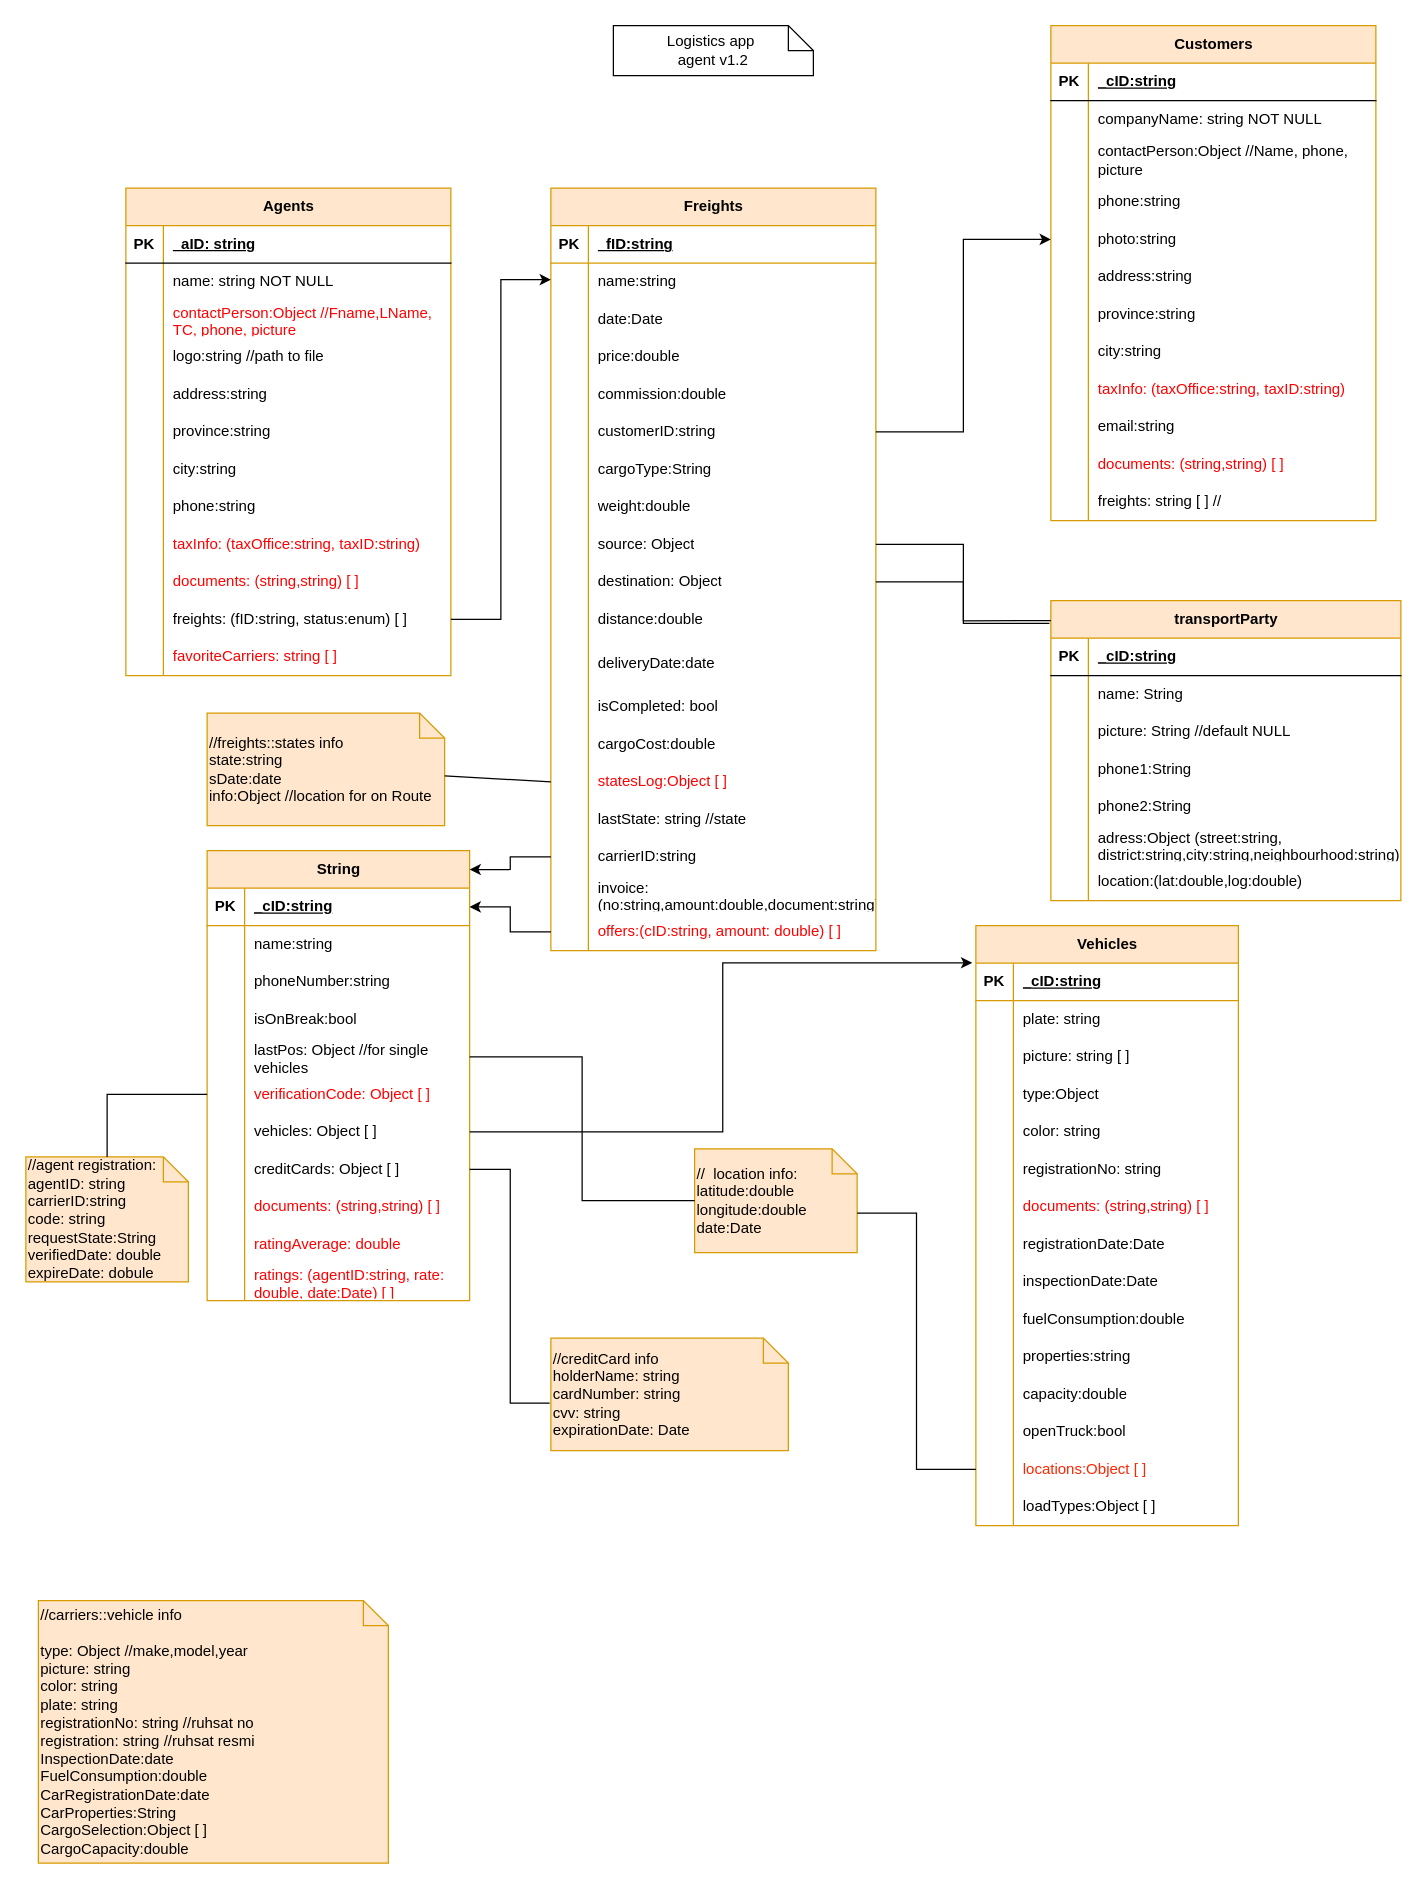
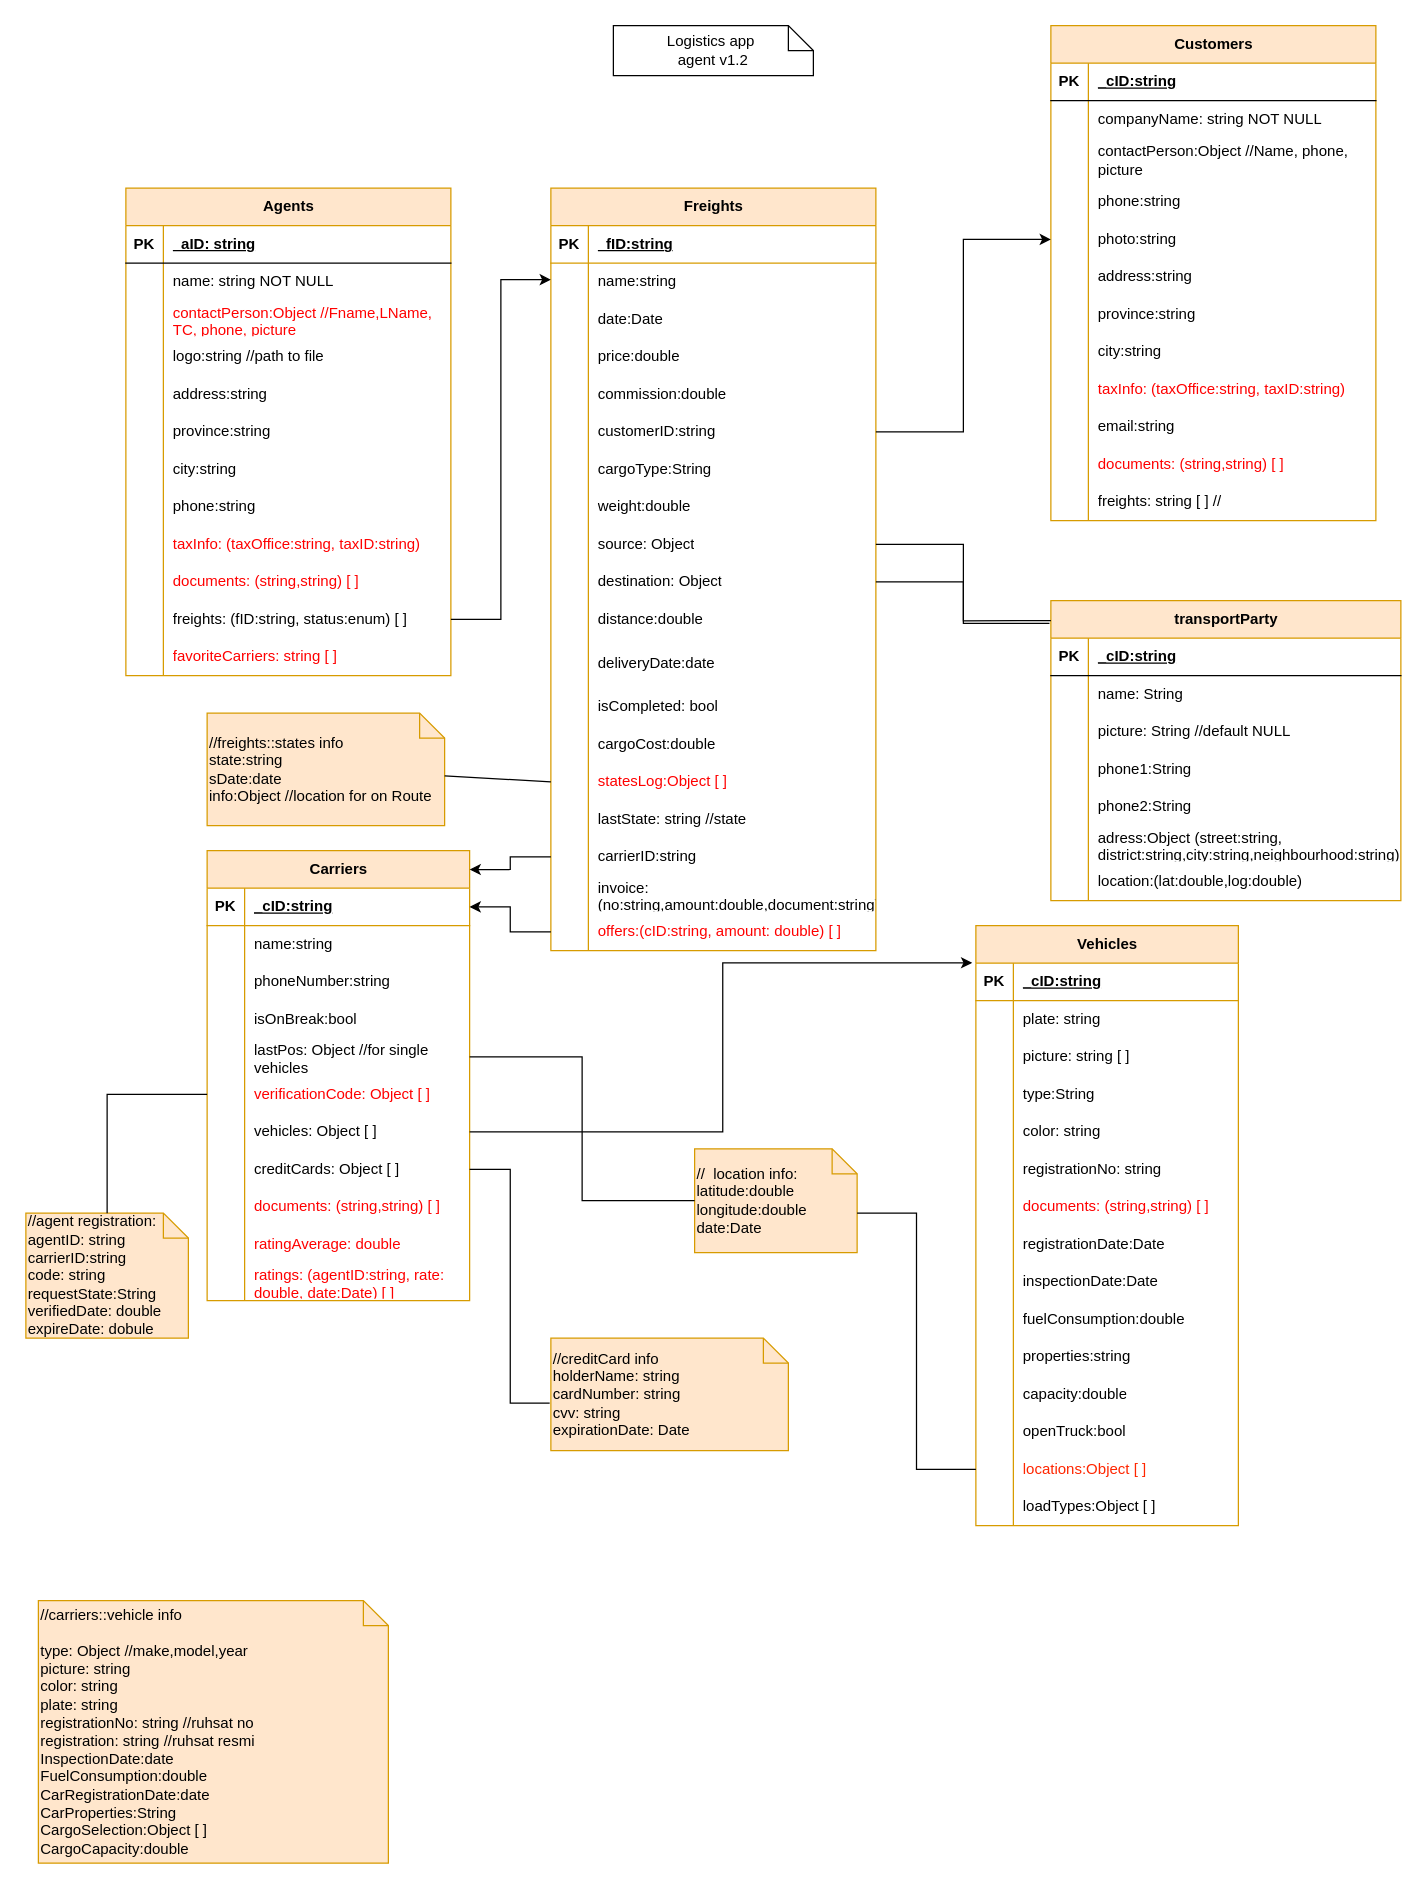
- <mxCell id="39" value="String" style="shape=table;startSize=30;container=1;collapsible=1;childLayout=tableLayout;fixedRows=1;rowLines=0;fontStyle=1;align=center;resizeLast=1;html=1;strokeColor=#d79b00;fontFamily=Helvetica;fontSize=12;fontColor=default;fillColor=#ffe6cc;" vertex="1" parent="1"><mxGeometry x="165" y="680" width="210" height="360" as="geometry" /></mxCell>
+ <mxCell id="39" value="Carriers" style="shape=table;startSize=30;container=1;collapsible=1;childLayout=tableLayout;fixedRows=1;rowLines=0;fontStyle=1;align=center;resizeLast=1;html=1;strokeColor=#d79b00;fontFamily=Helvetica;fontSize=12;fontColor=default;fillColor=#ffe6cc;" vertex="1" parent="1"><mxGeometry x="165" y="680" width="210" height="360" as="geometry" /></mxCell>
- <mxCell id="147" value="type:Object" style="shape=partialRectangle;connectable=0;fillColor=none;top=0;left=0;bottom=0;right=0;align=left;spacingLeft=6;overflow=hidden;whiteSpace=wrap;html=1;strokeColor=#d79b00;fontFamily=Helvetica;fontSize=12;fontColor=default;startSize=30;" vertex="1" parent="145"><mxGeometry x="30" width="180" height="30" as="geometry"><mxRectangle width="180" height="30" as="alternateBounds" /></mxGeometry></mxCell>
+ <mxCell id="147" value="type:String" style="shape=partialRectangle;connectable=0;fillColor=none;top=0;left=0;bottom=0;right=0;align=left;spacingLeft=6;overflow=hidden;whiteSpace=wrap;html=1;strokeColor=#d79b00;fontFamily=Helvetica;fontSize=12;fontColor=default;startSize=30;" vertex="1" parent="145"><mxGeometry x="30" width="180" height="30" as="geometry"><mxRectangle width="180" height="30" as="alternateBounds" /></mxGeometry></mxCell>
- <mxCell id="251" value="&lt;div&gt;//agent registration:&lt;/div&gt;&lt;div&gt;agentID: string&lt;/div&gt;&lt;div&gt;carrierID:string&lt;/div&gt;&lt;div&gt;code: string&lt;br&gt;&lt;/div&gt;&lt;div&gt;requestState:String&lt;/div&gt;&lt;div&gt;verifiedDate: double&lt;/div&gt;&lt;div&gt;expireDate: dobule&lt;br&gt;&lt;/div&gt;" style="shape=note;size=20;whiteSpace=wrap;html=1;strokeColor=#d79b00;fontFamily=Helvetica;fontSize=12;fontColor=default;startSize=30;fillColor=#ffe6cc;align=left;" vertex="1" parent="1"><mxGeometry x="20" y="925" width="130" height="100" as="geometry" /></mxCell>
+ <mxCell id="251" value="&lt;div&gt;//agent registration:&lt;/div&gt;&lt;div&gt;agentID: string&lt;/div&gt;&lt;div&gt;carrierID:string&lt;/div&gt;&lt;div&gt;code: string&lt;br&gt;&lt;/div&gt;&lt;div&gt;requestState:String&lt;/div&gt;&lt;div&gt;verifiedDate: double&lt;/div&gt;&lt;div&gt;expireDate: dobule&lt;br&gt;&lt;/div&gt;" style="shape=note;size=20;whiteSpace=wrap;html=1;strokeColor=#d79b00;fontFamily=Helvetica;fontSize=12;fontColor=default;startSize=30;fillColor=#ffe6cc;align=left;" vertex="1" parent="1"><mxGeometry x="20" y="970" width="130" height="100" as="geometry" /></mxCell>
